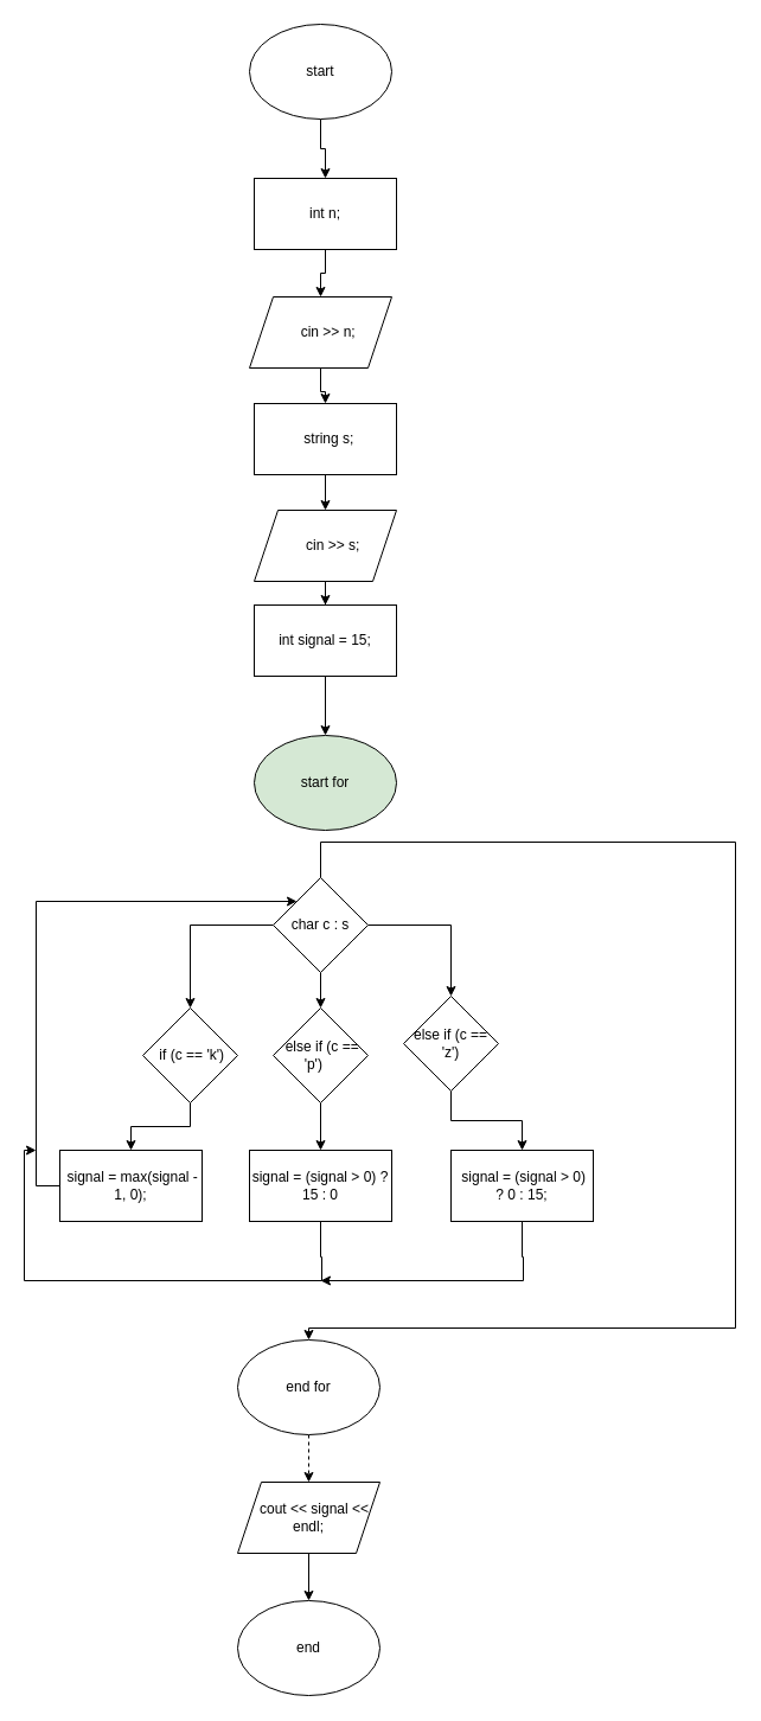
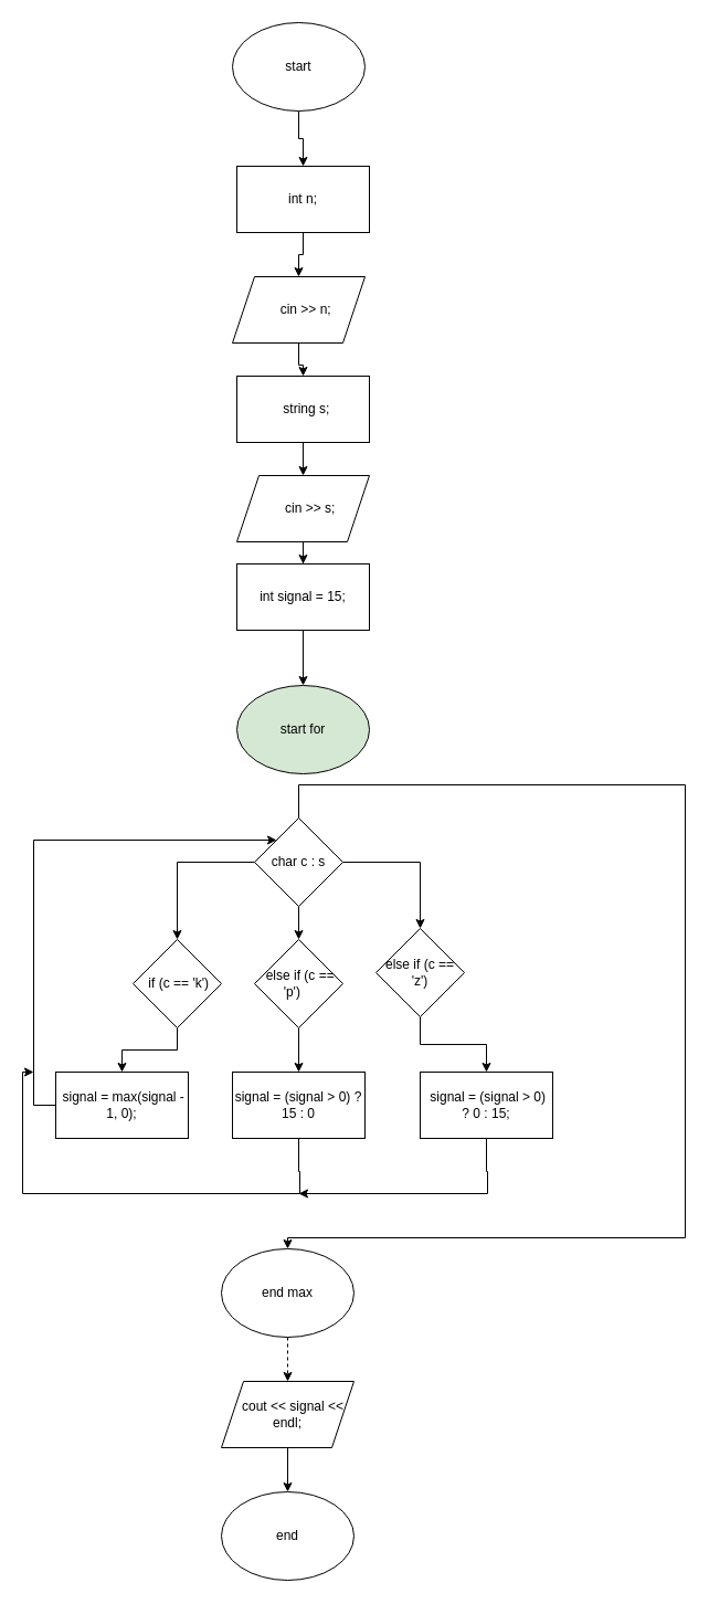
- <mxCell id="33" value="end for" style="ellipse;whiteSpace=wrap;html=1;" vertex="1" parent="1"><mxGeometry x="200" y="1130" width="120" height="80" as="geometry" /></mxCell>
+ <mxCell id="33" value="end max" style="ellipse;whiteSpace=wrap;html=1;" vertex="1" parent="1"><mxGeometry x="200" y="1130" width="120" height="80" as="geometry" /></mxCell>
